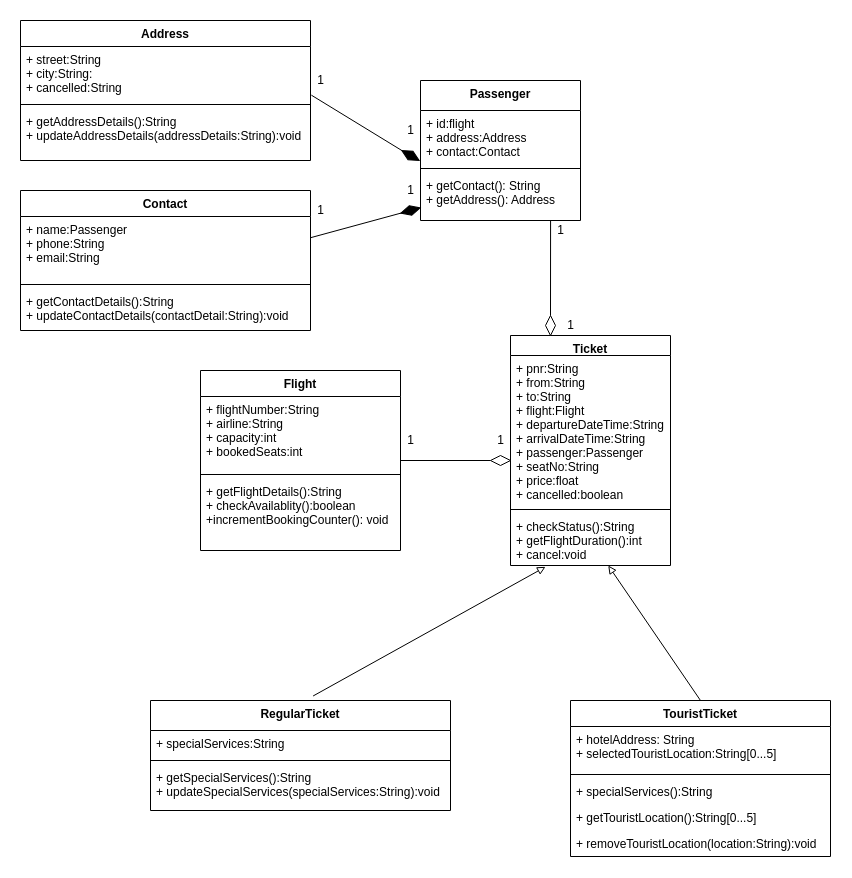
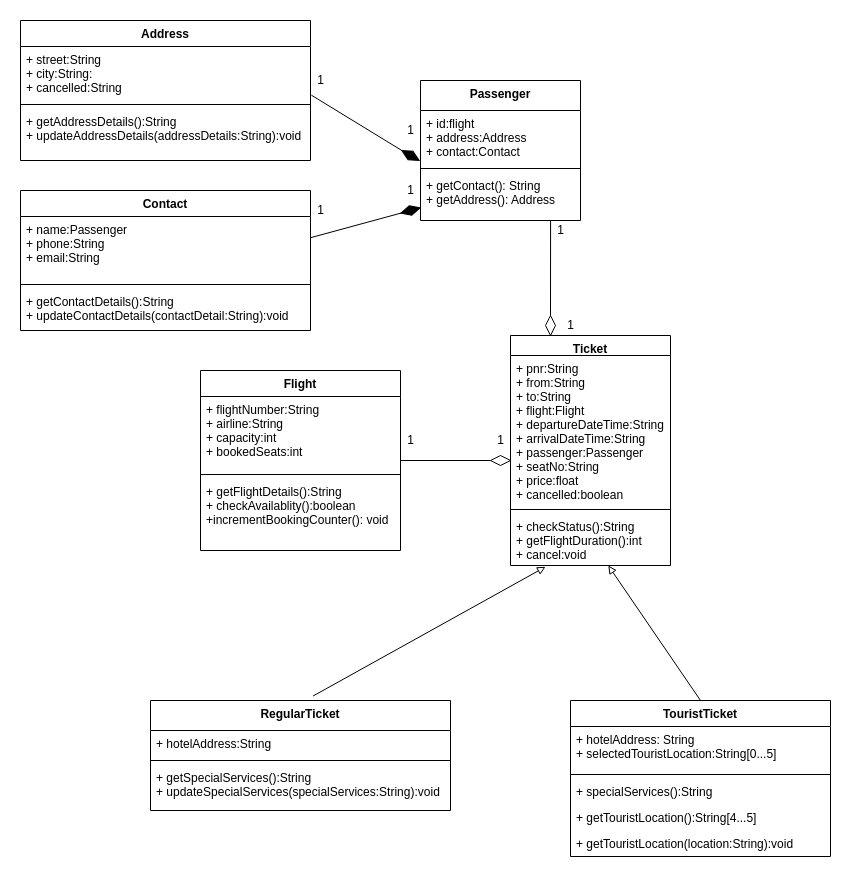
- <mxCell id="29" value="+ specialServices:String" style="text;strokeColor=none;fillColor=none;align=left;verticalAlign=top;spacingLeft=4;spacingRight=4;overflow=hidden;rotatable=0;points=[[0,0.5],[1,0.5]];portConstraint=eastwest;" parent="28" vertex="1"><mxGeometry y="30" width="300" height="26" as="geometry" /></mxCell>
+ <mxCell id="29" value="+ hotelAddress:String" style="text;strokeColor=none;fillColor=none;align=left;verticalAlign=top;spacingLeft=4;spacingRight=4;overflow=hidden;rotatable=0;points=[[0,0.5],[1,0.5]];portConstraint=eastwest;" parent="28" vertex="1"><mxGeometry y="30" width="300" height="26" as="geometry" /></mxCell>
- <mxCell id="26" value="+ getTouristLocation():String[0...5]" style="text;strokeColor=none;fillColor=none;align=left;verticalAlign=top;spacingLeft=4;spacingRight=4;overflow=hidden;rotatable=0;points=[[0,0.5],[1,0.5]];portConstraint=eastwest;" vertex="1" parent="22"><mxGeometry y="104" width="260" height="26" as="geometry" /></mxCell>
+ <mxCell id="26" value="+ getTouristLocation():String[4...5]" style="text;strokeColor=none;fillColor=none;align=left;verticalAlign=top;spacingLeft=4;spacingRight=4;overflow=hidden;rotatable=0;points=[[0,0.5],[1,0.5]];portConstraint=eastwest;" vertex="1" parent="22"><mxGeometry y="104" width="260" height="26" as="geometry" /></mxCell>
- <mxCell id="27" value="+ removeTouristLocation(location:String):void" style="text;strokeColor=none;fillColor=none;align=left;verticalAlign=top;spacingLeft=4;spacingRight=4;overflow=hidden;rotatable=0;points=[[0,0.5],[1,0.5]];portConstraint=eastwest;" vertex="1" parent="22"><mxGeometry y="130" width="260" height="26" as="geometry" /></mxCell>
+ <mxCell id="27" value="+ getTouristLocation(location:String):void" style="text;strokeColor=none;fillColor=none;align=left;verticalAlign=top;spacingLeft=4;spacingRight=4;overflow=hidden;rotatable=0;points=[[0,0.5],[1,0.5]];portConstraint=eastwest;" vertex="1" parent="22"><mxGeometry y="130" width="260" height="26" as="geometry" /></mxCell>
